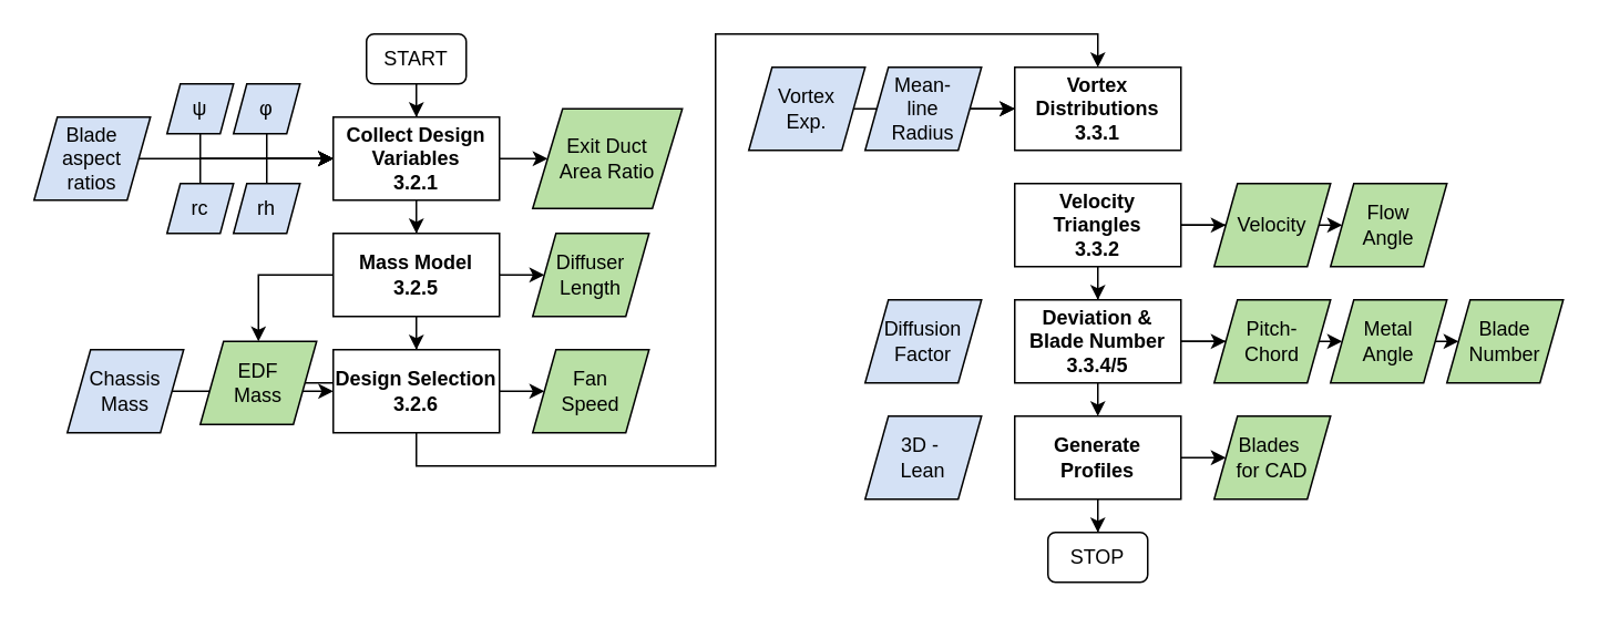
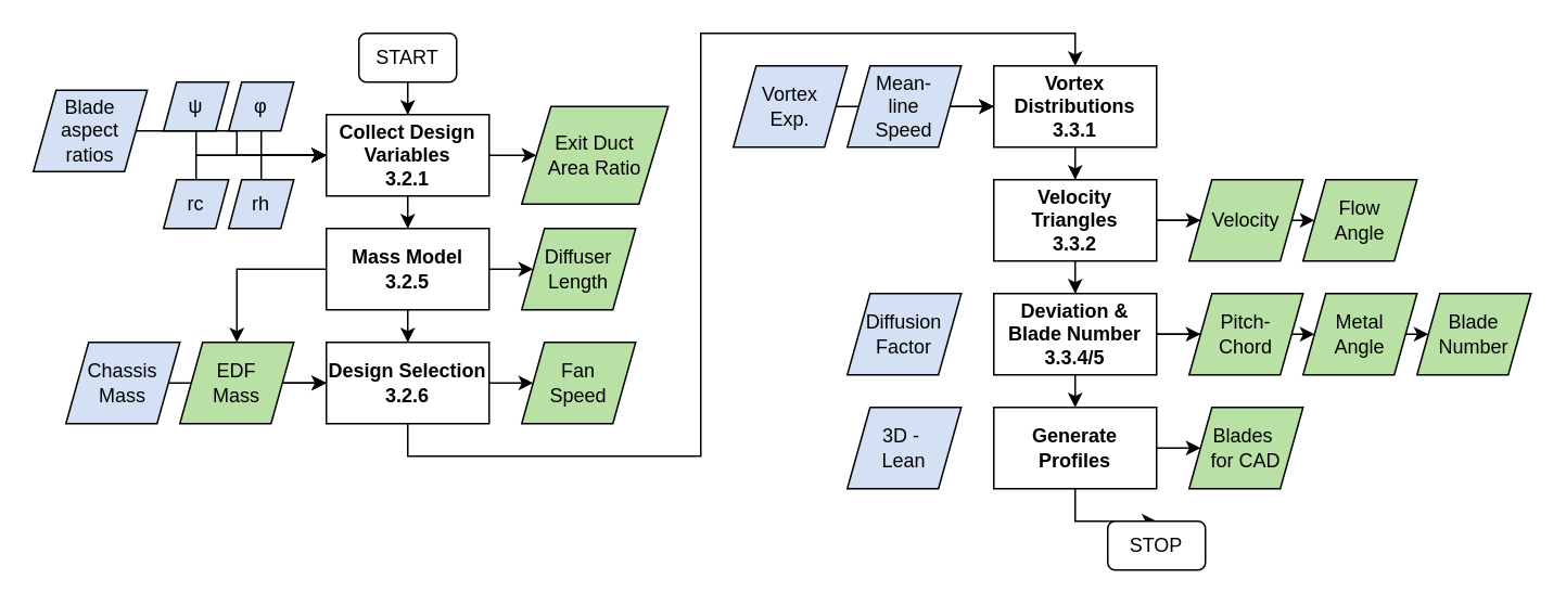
- <mxCell id="29" value="Mean-&lt;br&gt;line&lt;br&gt;Radius" style="shape=parallelogram;perimeter=parallelogramPerimeter;whiteSpace=wrap;html=1;fillColor=#D4E1F5;" parent="1" vertex="1"><mxGeometry x="520" y="40" width="70" height="50" as="geometry" /></mxCell>
+ <mxCell id="29" value="Mean-&lt;br&gt;line&lt;br&gt;Speed" style="shape=parallelogram;perimeter=parallelogramPerimeter;whiteSpace=wrap;html=1;fillColor=#D4E1F5;" parent="1" vertex="1"><mxGeometry x="520" y="40" width="70" height="50" as="geometry" /></mxCell>
- <mxCell id="14" value="Blade aspect ratios&lt;br&gt;" style="shape=parallelogram;perimeter=parallelogramPerimeter;whiteSpace=wrap;html=1;fillColor=#D4E1F5;" parent="1" vertex="1"><mxGeometry x="20" y="70" width="70" height="50" as="geometry" /></mxCell>
+ <mxCell id="14" value="Blade aspect ratios&lt;br&gt;" style="shape=parallelogram;perimeter=parallelogramPerimeter;whiteSpace=wrap;html=1;fillColor=#D4E1F5;" parent="1" vertex="1"><mxGeometry x="20" y="55" width="70" height="50" as="geometry" /></mxCell>
+ <mxCell id="24" style="edgeStyle=orthogonalEdgeStyle;rounded=0;orthogonalLoop=1;jettySize=auto;html=1;" parent="1" source="25" target="37" edge="1"><mxGeometry relative="1" as="geometry" /></mxCell>
- <mxCell id="38" value="EDF&lt;br&gt;Mass" style="shape=parallelogram;perimeter=parallelogramPerimeter;whiteSpace=wrap;html=1;fillColor=#B9E0A5;" parent="1" vertex="1"><mxGeometry x="120" y="205" width="70" height="50" as="geometry" /></mxCell>
+ <mxCell id="38" value="EDF&lt;br&gt;Mass" style="shape=parallelogram;perimeter=parallelogramPerimeter;whiteSpace=wrap;html=1;fillColor=#B9E0A5;" parent="1" vertex="1"><mxGeometry x="110" y="210" width="70" height="50" as="geometry" /></mxCell>
- <mxCell id="54" value="STOP" style="rounded=1;whiteSpace=wrap;html=1;fontSize=12;glass=0;strokeWidth=1;shadow=0;" parent="1" vertex="1"><mxGeometry x="630" y="320" width="60" height="30" as="geometry" /></mxCell>
+ <mxCell id="54" value="STOP" style="rounded=1;whiteSpace=wrap;html=1;fontSize=12;glass=0;strokeWidth=1;shadow=0;" parent="1" vertex="1"><mxGeometry x="680" y="320" width="60" height="30" as="geometry" /></mxCell>
